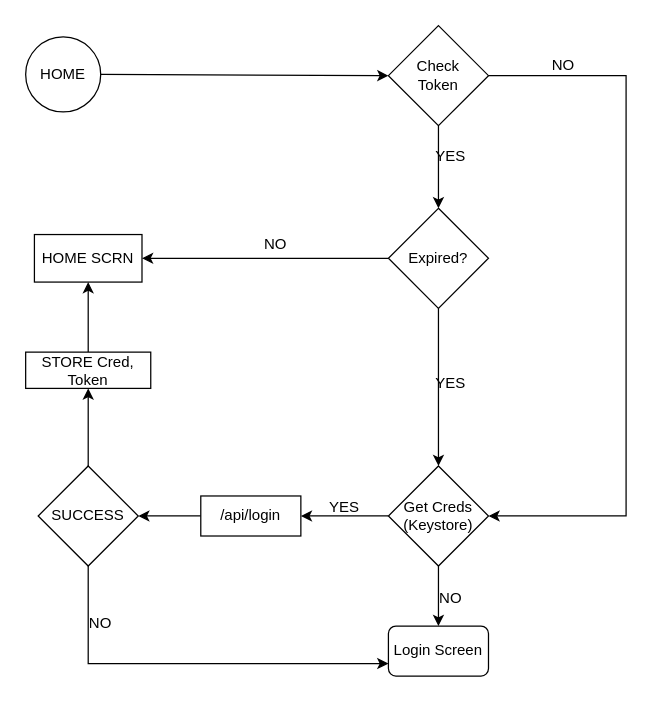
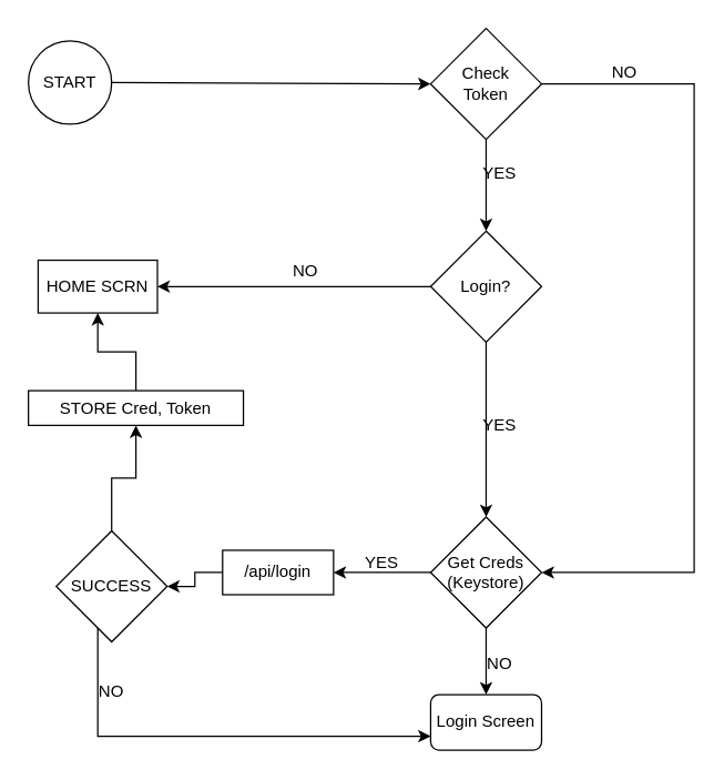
- <mxCell id="2" value="HOME" style="ellipse;whiteSpace=wrap;html=1;aspect=fixed;" vertex="1" parent="1"><mxGeometry x="20" y="29" width="60" height="60" as="geometry" /></mxCell>
+ <mxCell id="2" value="START" style="ellipse;whiteSpace=wrap;html=1;aspect=fixed;" vertex="1" parent="1"><mxGeometry x="20" y="29" width="60" height="60" as="geometry" /></mxCell>
- <mxCell id="8" value="Expired?" style="rhombus;whiteSpace=wrap;html=1;" vertex="1" parent="1"><mxGeometry x="310" y="166" width="80" height="80" as="geometry" /></mxCell>
+ <mxCell id="8" value="Login?" style="rhombus;whiteSpace=wrap;html=1;" vertex="1" parent="1"><mxGeometry x="310" y="166" width="80" height="80" as="geometry" /></mxCell>
- <mxCell id="28" value="STORE Cred, Token" style="rounded=0;whiteSpace=wrap;html=1;" vertex="1" parent="1"><mxGeometry x="20" y="281" width="100" height="29" as="geometry" /></mxCell>
+ <mxCell id="28" value="STORE Cred, Token" style="rounded=0;whiteSpace=wrap;html=1;" vertex="1" parent="1"><mxGeometry x="20" y="281" width="155" height="25" as="geometry" /></mxCell>
- <mxCell id="22" value="SUCCESS" style="rhombus;whiteSpace=wrap;html=1;" vertex="1" parent="1"><mxGeometry x="30" y="372" width="80" height="80" as="geometry" /></mxCell>
+ <mxCell id="22" value="SUCCESS" style="rhombus;whiteSpace=wrap;html=1;" vertex="1" parent="1"><mxGeometry x="40" y="382" width="80" height="80" as="geometry" /></mxCell>
